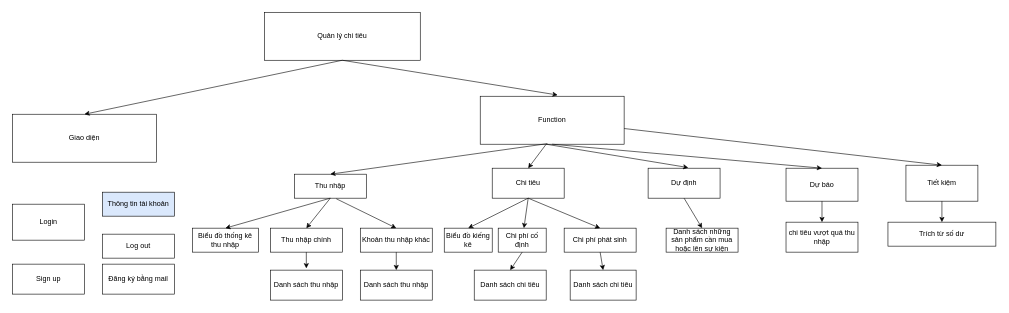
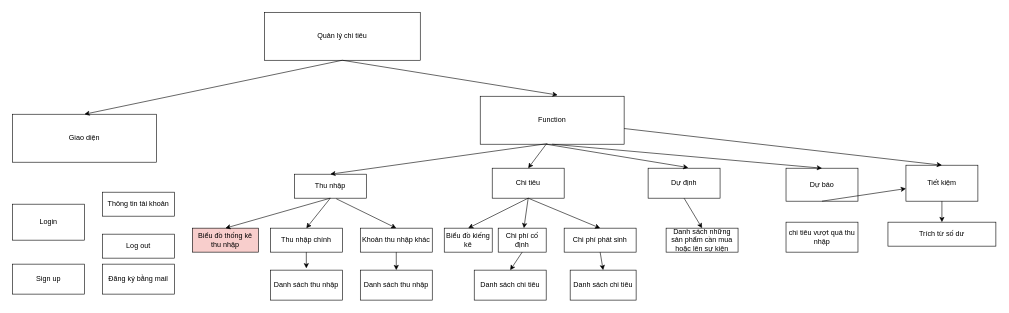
- <mxCell id="10" value="Thông tin tài khoản" style="rounded=0;whiteSpace=wrap;html=1;fillColor=#dae8fc;" vertex="1" parent="1"><mxGeometry x="170" y="320" width="120" height="40" as="geometry" /></mxCell>
+ <mxCell id="10" value="Thông tin tài khoản" style="rounded=0;whiteSpace=wrap;html=1;" vertex="1" parent="1"><mxGeometry x="170" y="320" width="120" height="40" as="geometry" /></mxCell>
- <mxCell id="42" value="" style="endArrow=classic;html=1;exitX=0.5;exitY=1;exitDx=0;exitDy=0;" edge="1" parent="1" source="25" target="41"><mxGeometry width="50" height="50" relative="1" as="geometry"><mxPoint x="1090" y="580" as="sourcePoint" /><mxPoint x="1140" y="530" as="targetPoint" /></mxGeometry></mxCell>
+ <mxCell id="42" value="" style="endArrow=classic;html=1;exitX=0.5;exitY=1;exitDx=0;exitDy=0;" edge="1" parent="1" source="25" target="7"><mxGeometry width="50" height="50" relative="1" as="geometry"><mxPoint x="1090" y="580" as="sourcePoint" /><mxPoint x="1140" y="530" as="targetPoint" /></mxGeometry></mxCell>
- <mxCell id="18" value="Biểu đồ thống kê thu nhập" style="rounded=0;whiteSpace=wrap;html=1;" vertex="1" parent="1"><mxGeometry x="320" y="380" width="110" height="40" as="geometry" /></mxCell>
+ <mxCell id="18" value="Biểu đồ thống kê thu nhập" style="rounded=0;whiteSpace=wrap;html=1;fillColor=#f8cecc;" vertex="1" parent="1"><mxGeometry x="320" y="380" width="110" height="40" as="geometry" /></mxCell>
